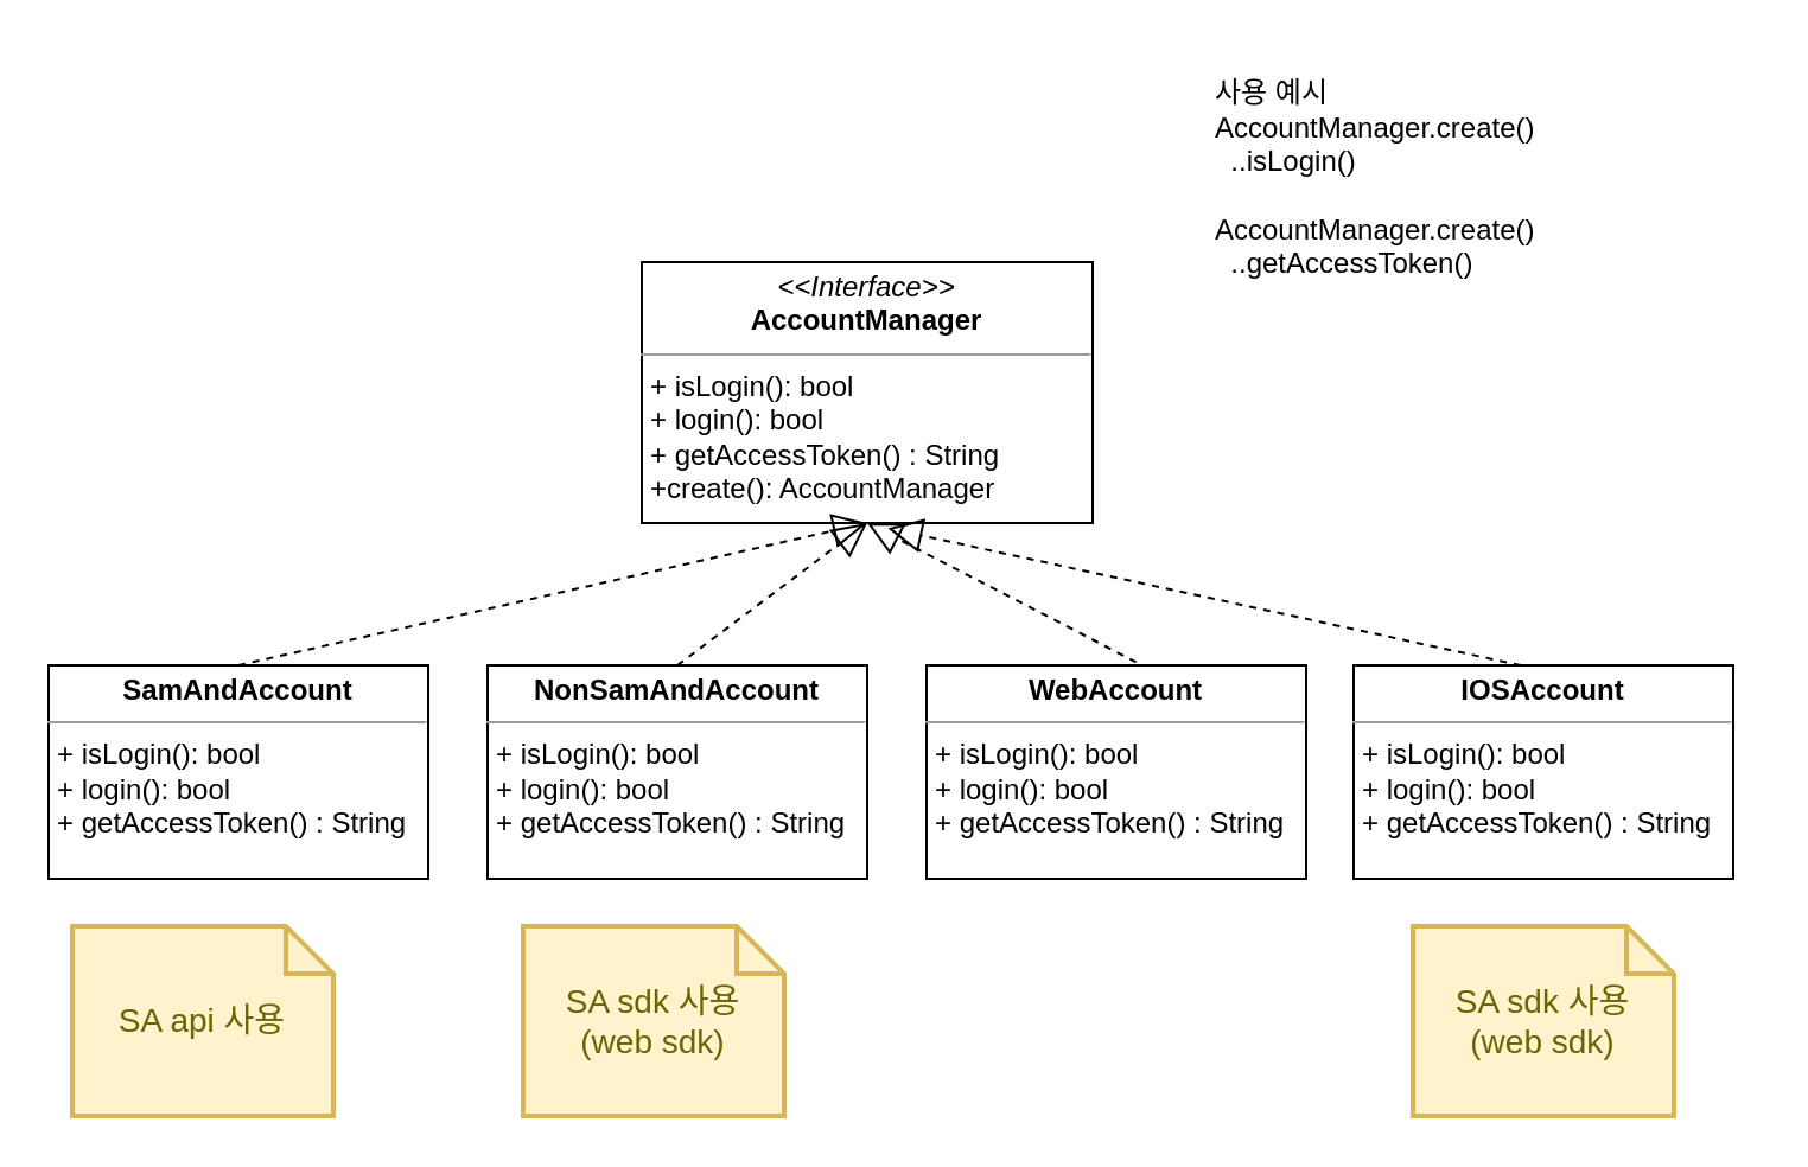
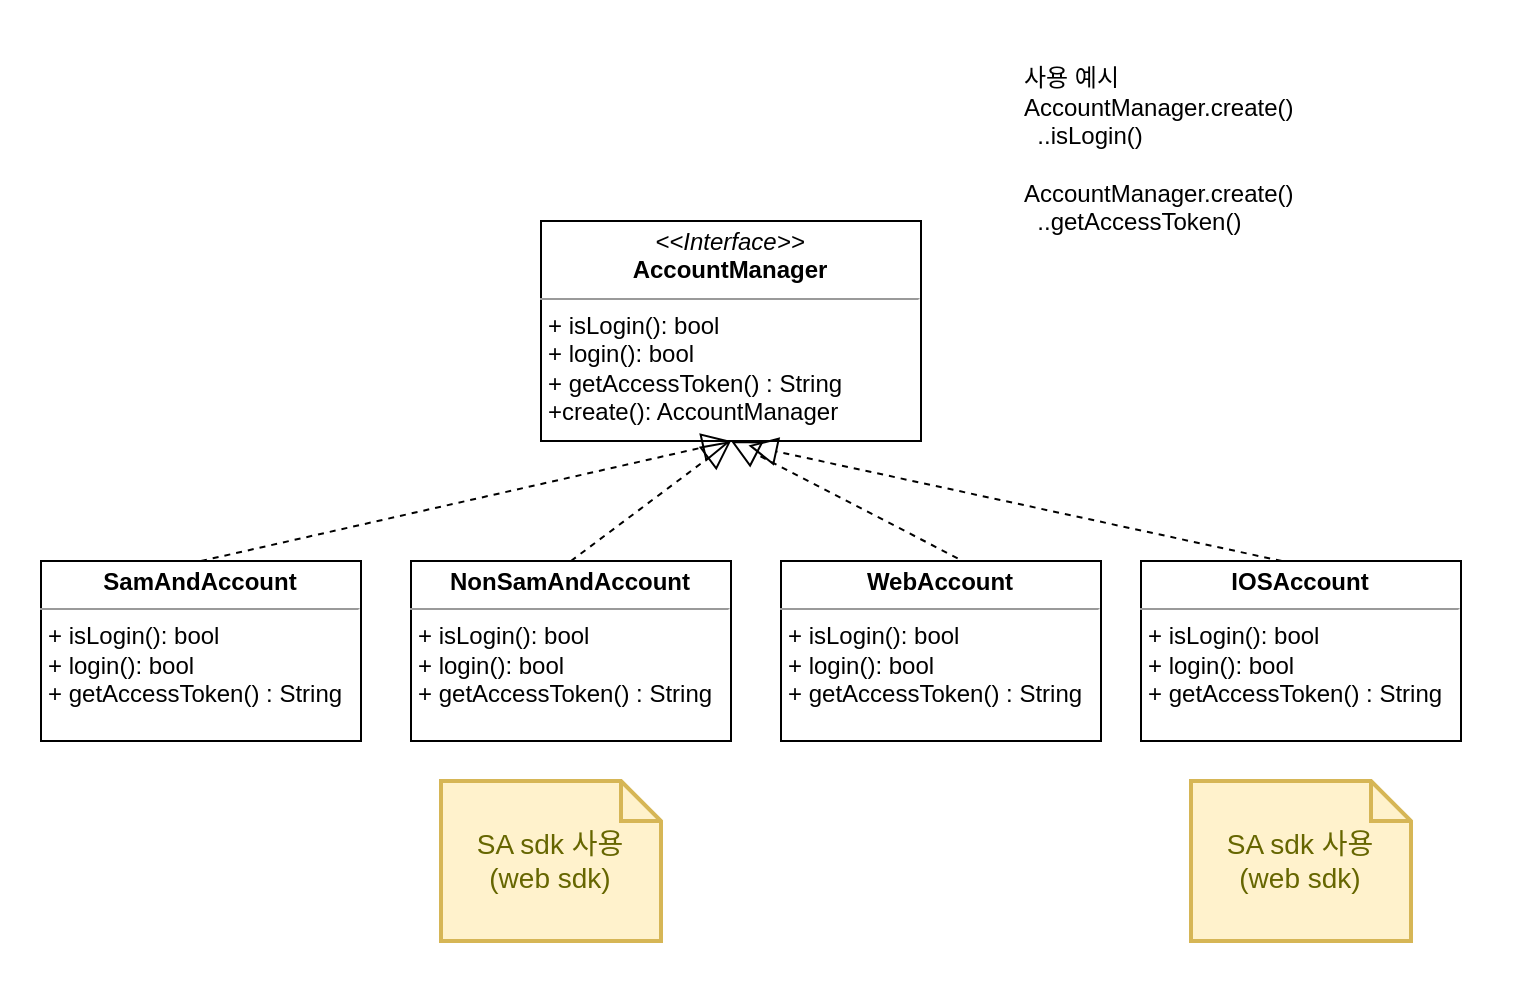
- <mxCell id="12" value="SA api 사용" style="shape=note;strokeWidth=2;fontSize=14;size=20;whiteSpace=wrap;html=1;fillColor=#fff2cc;strokeColor=#d6b656;fontColor=#666600;" vertex="1" parent="1"><mxGeometry x="30" y="390" width="110.0" height="80" as="geometry" /></mxCell>
